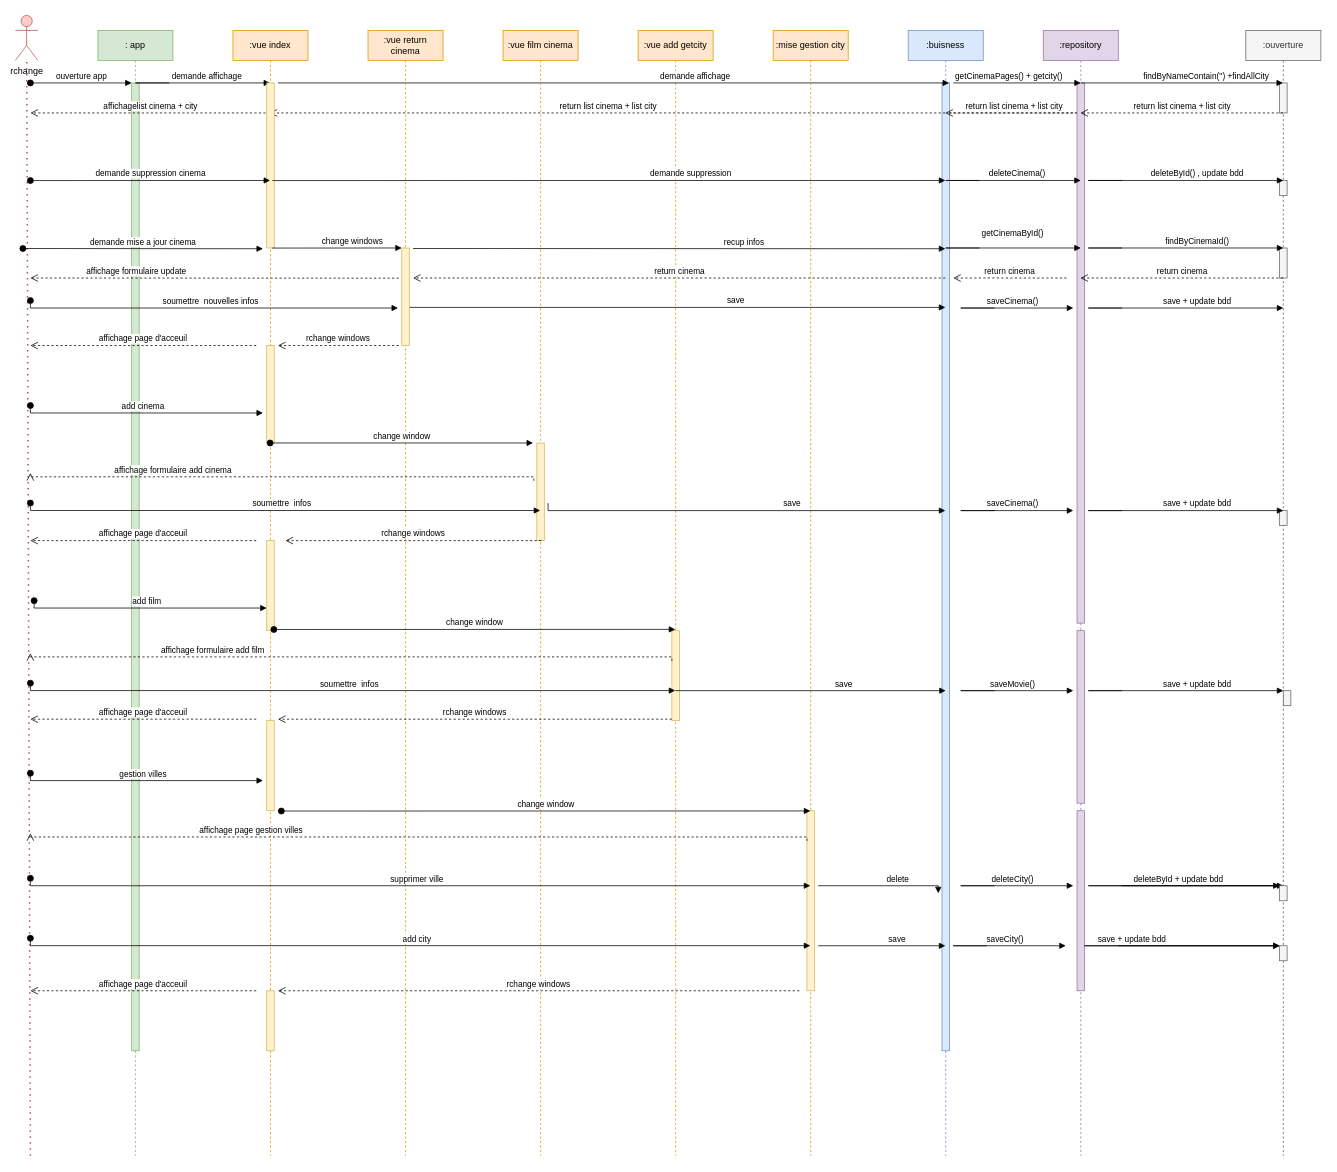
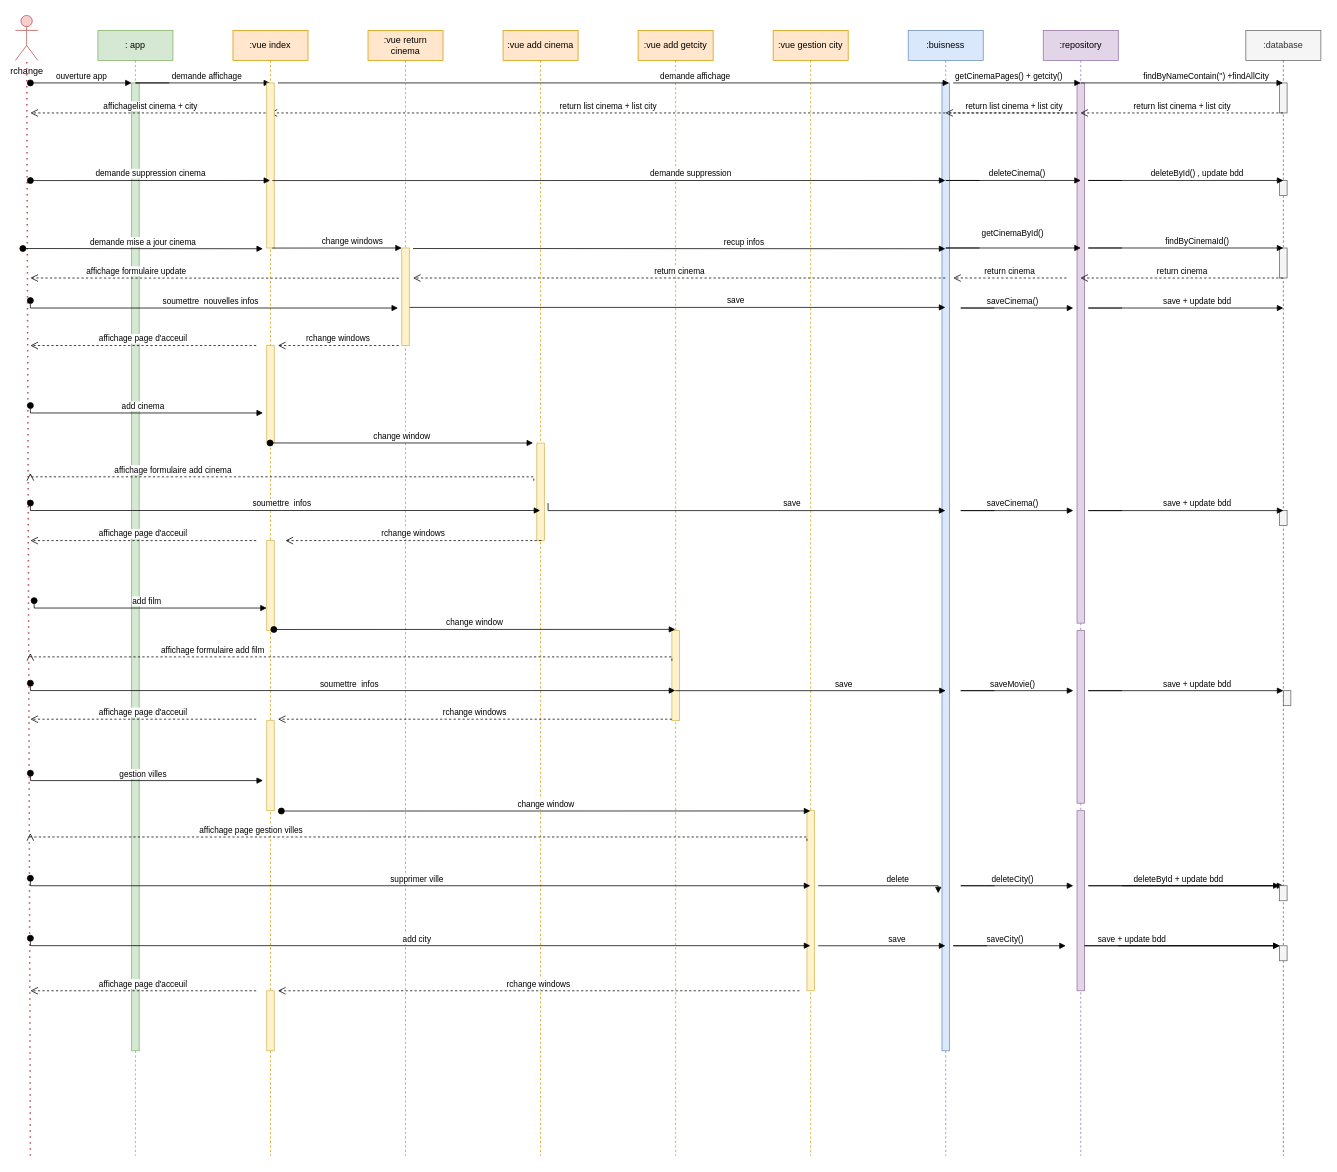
- <mxCell id="53" value=":vue film cinema" style="shape=umlLifeline;perimeter=lifelinePerimeter;whiteSpace=wrap;html=1;container=0;dropTarget=0;collapsible=0;recursiveResize=0;outlineConnect=0;portConstraint=eastwest;newEdgeStyle={&quot;edgeStyle&quot;:&quot;elbowEdgeStyle&quot;,&quot;elbow&quot;:&quot;vertical&quot;,&quot;curved&quot;:0,&quot;rounded&quot;:0};fillColor=#ffe6cc;strokeColor=#d79b00;" vertex="1" parent="1"><mxGeometry x="670" y="40" width="100" height="1500" as="geometry" /></mxCell>
+ <mxCell id="53" value=":vue add cinema" style="shape=umlLifeline;perimeter=lifelinePerimeter;whiteSpace=wrap;html=1;container=0;dropTarget=0;collapsible=0;recursiveResize=0;outlineConnect=0;portConstraint=eastwest;newEdgeStyle={&quot;edgeStyle&quot;:&quot;elbowEdgeStyle&quot;,&quot;elbow&quot;:&quot;vertical&quot;,&quot;curved&quot;:0,&quot;rounded&quot;:0};fillColor=#ffe6cc;strokeColor=#d79b00;" vertex="1" parent="1"><mxGeometry x="670" y="40" width="100" height="1500" as="geometry" /></mxCell>
- <mxCell id="55" value=":mise gestion city" style="shape=umlLifeline;perimeter=lifelinePerimeter;whiteSpace=wrap;html=1;container=0;dropTarget=0;collapsible=0;recursiveResize=0;outlineConnect=0;portConstraint=eastwest;newEdgeStyle={&quot;edgeStyle&quot;:&quot;elbowEdgeStyle&quot;,&quot;elbow&quot;:&quot;vertical&quot;,&quot;curved&quot;:0,&quot;rounded&quot;:0};fillColor=#ffe6cc;strokeColor=#d79b00;" vertex="1" parent="1"><mxGeometry x="1030" y="40" width="100" height="1500" as="geometry" /></mxCell>
+ <mxCell id="55" value=":vue gestion city" style="shape=umlLifeline;perimeter=lifelinePerimeter;whiteSpace=wrap;html=1;container=0;dropTarget=0;collapsible=0;recursiveResize=0;outlineConnect=0;portConstraint=eastwest;newEdgeStyle={&quot;edgeStyle&quot;:&quot;elbowEdgeStyle&quot;,&quot;elbow&quot;:&quot;vertical&quot;,&quot;curved&quot;:0,&quot;rounded&quot;:0};fillColor=#ffe6cc;strokeColor=#d79b00;" vertex="1" parent="1"><mxGeometry x="1030" y="40" width="100" height="1500" as="geometry" /></mxCell>
- <mxCell id="16" value=":ouverture" style="shape=umlLifeline;perimeter=lifelinePerimeter;whiteSpace=wrap;html=1;container=0;dropTarget=0;collapsible=0;recursiveResize=0;outlineConnect=0;portConstraint=eastwest;newEdgeStyle={&quot;edgeStyle&quot;:&quot;elbowEdgeStyle&quot;,&quot;elbow&quot;:&quot;vertical&quot;,&quot;curved&quot;:0,&quot;rounded&quot;:0};fillColor=#f5f5f5;fontColor=#333333;strokeColor=#666666;" vertex="1" parent="1"><mxGeometry x="1660" y="40" width="100" height="1500" as="geometry" /></mxCell>
+ <mxCell id="16" value=":database" style="shape=umlLifeline;perimeter=lifelinePerimeter;whiteSpace=wrap;html=1;container=0;dropTarget=0;collapsible=0;recursiveResize=0;outlineConnect=0;portConstraint=eastwest;newEdgeStyle={&quot;edgeStyle&quot;:&quot;elbowEdgeStyle&quot;,&quot;elbow&quot;:&quot;vertical&quot;,&quot;curved&quot;:0,&quot;rounded&quot;:0};fillColor=#f5f5f5;fontColor=#333333;strokeColor=#666666;" vertex="1" parent="1"><mxGeometry x="1660" y="40" width="100" height="1500" as="geometry" /></mxCell>
